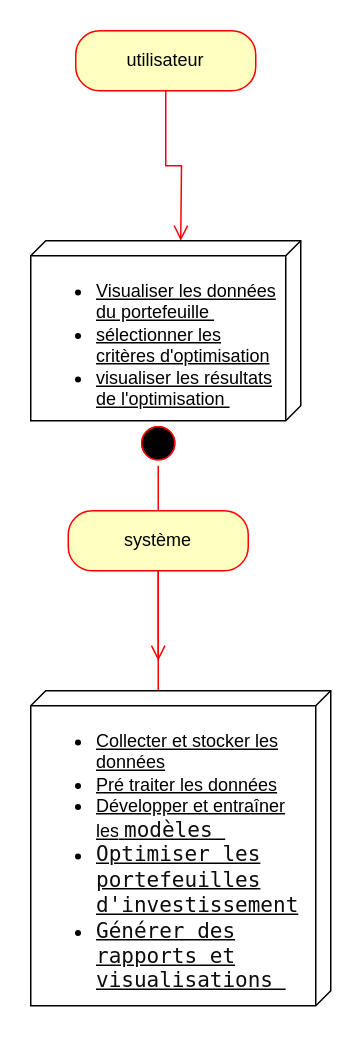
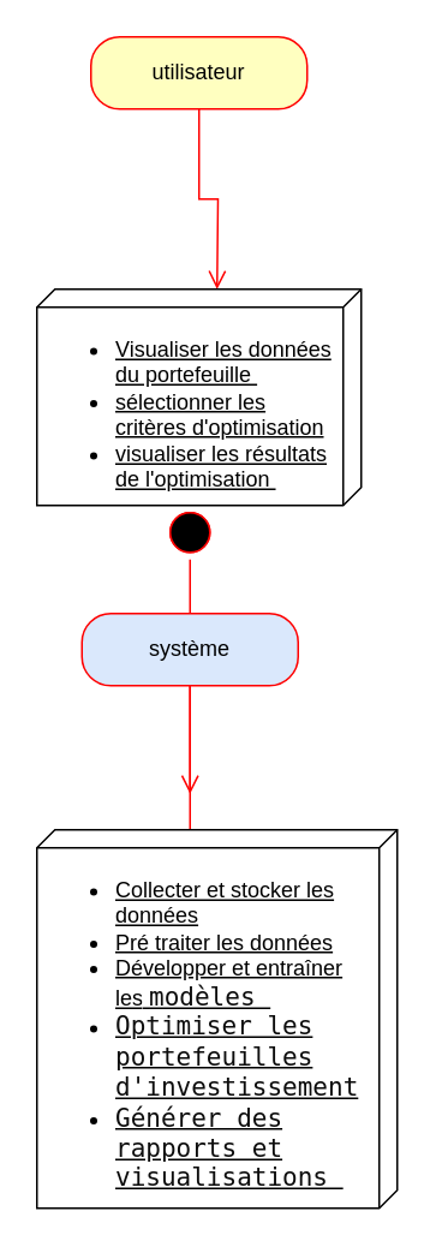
- <mxCell id="8" value="système" style="rounded=1;whiteSpace=wrap;html=1;arcSize=40;fontColor=#000000;fillColor=#ffffc0;strokeColor=#ff0000;" parent="1" vertex="1"><mxGeometry x="45" y="340" width="120" height="40" as="geometry" /></mxCell>
+ <mxCell id="8" value="système" style="rounded=1;whiteSpace=wrap;html=1;arcSize=40;fontColor=#000000;fillColor=#dae8fc;strokeColor=#ff0000;" parent="1" vertex="1"><mxGeometry x="45" y="340" width="120" height="40" as="geometry" /></mxCell>
